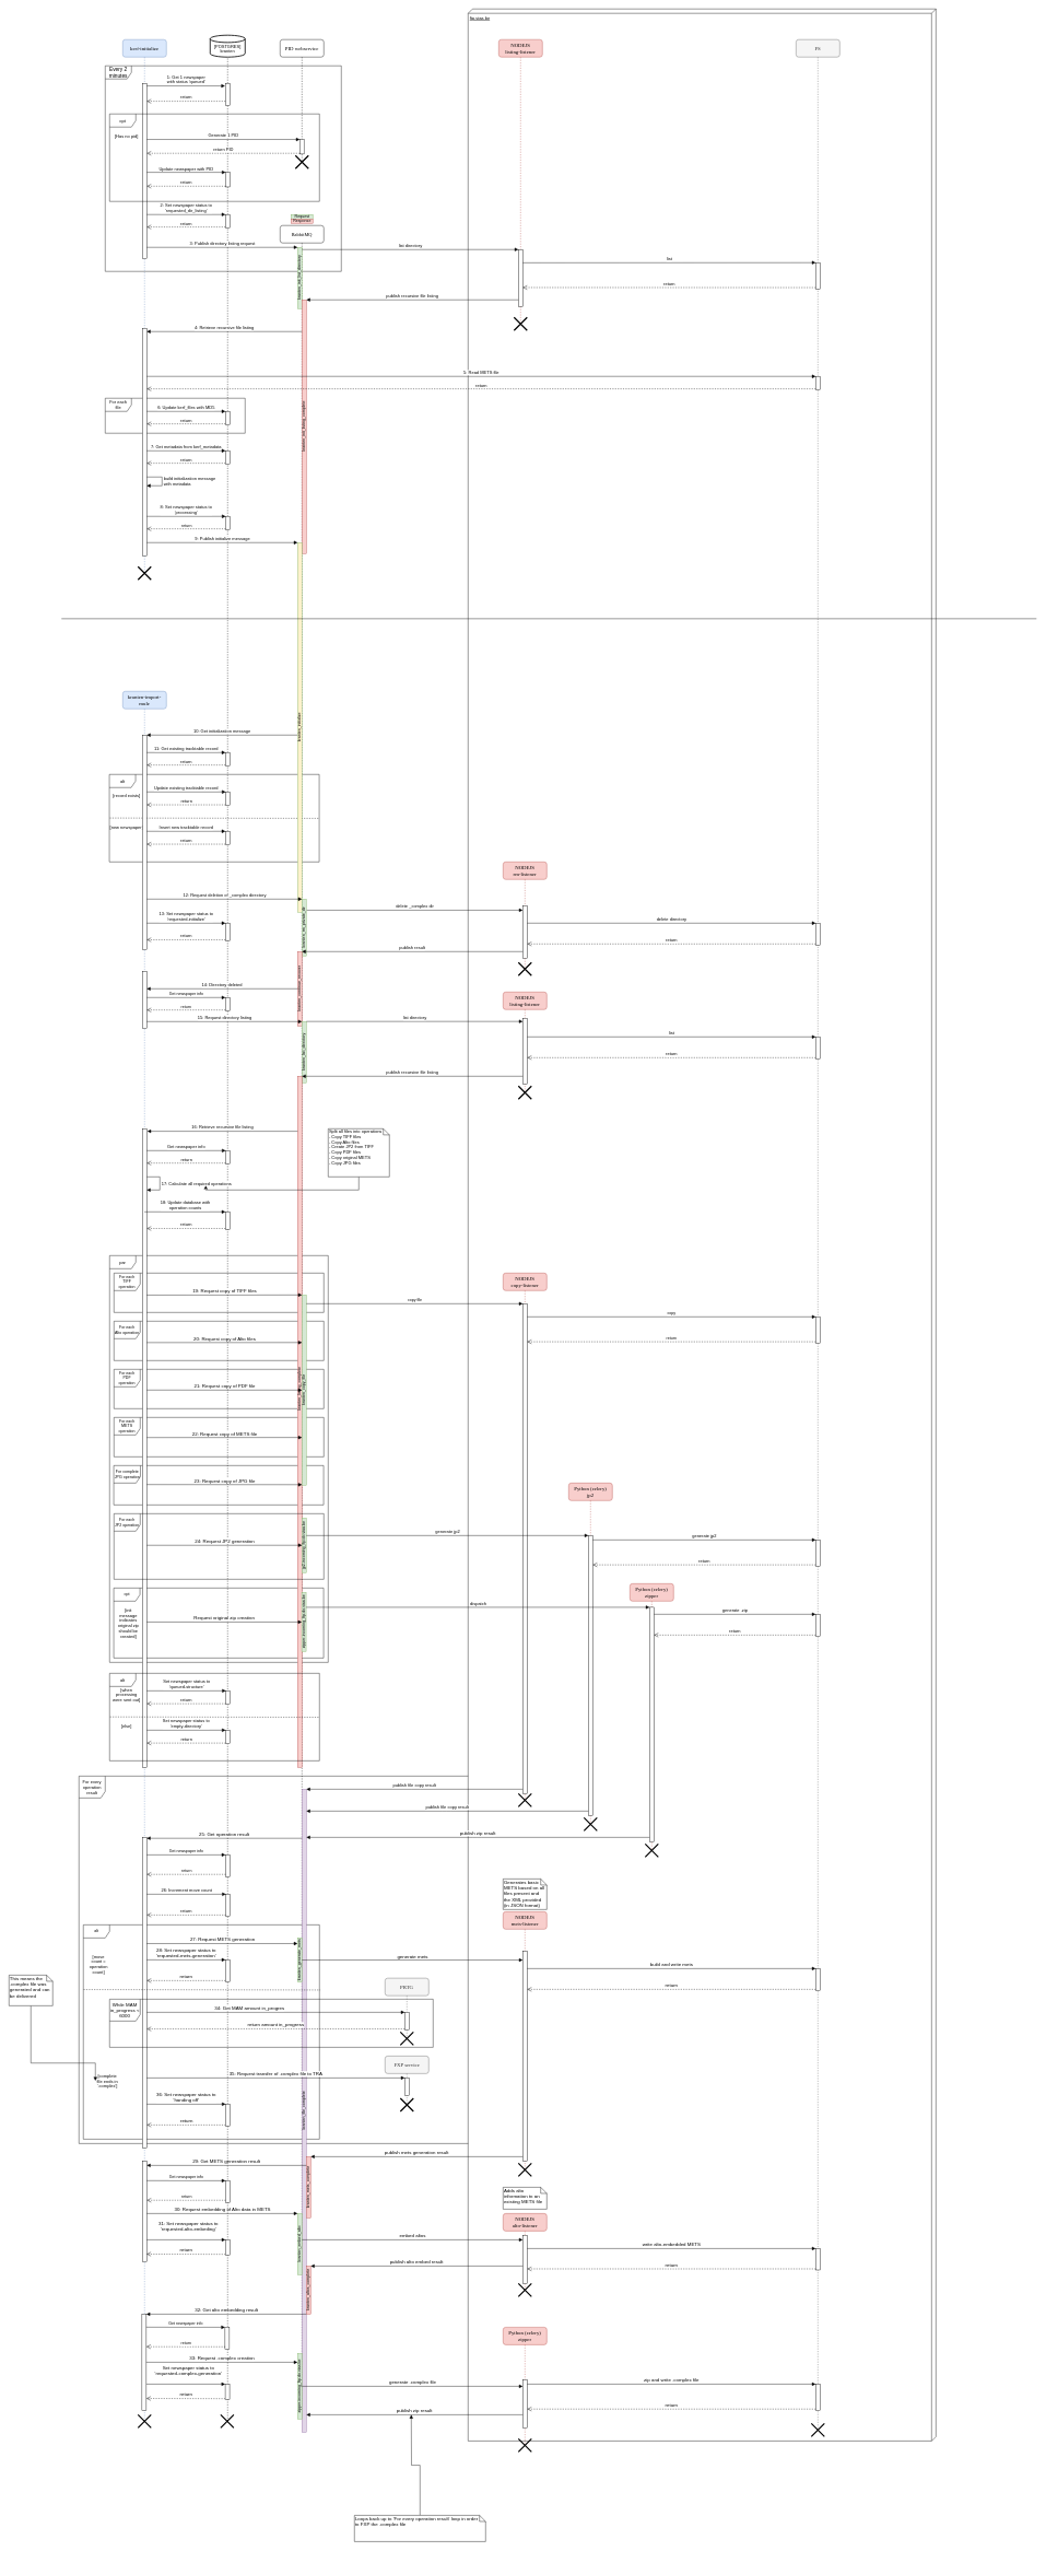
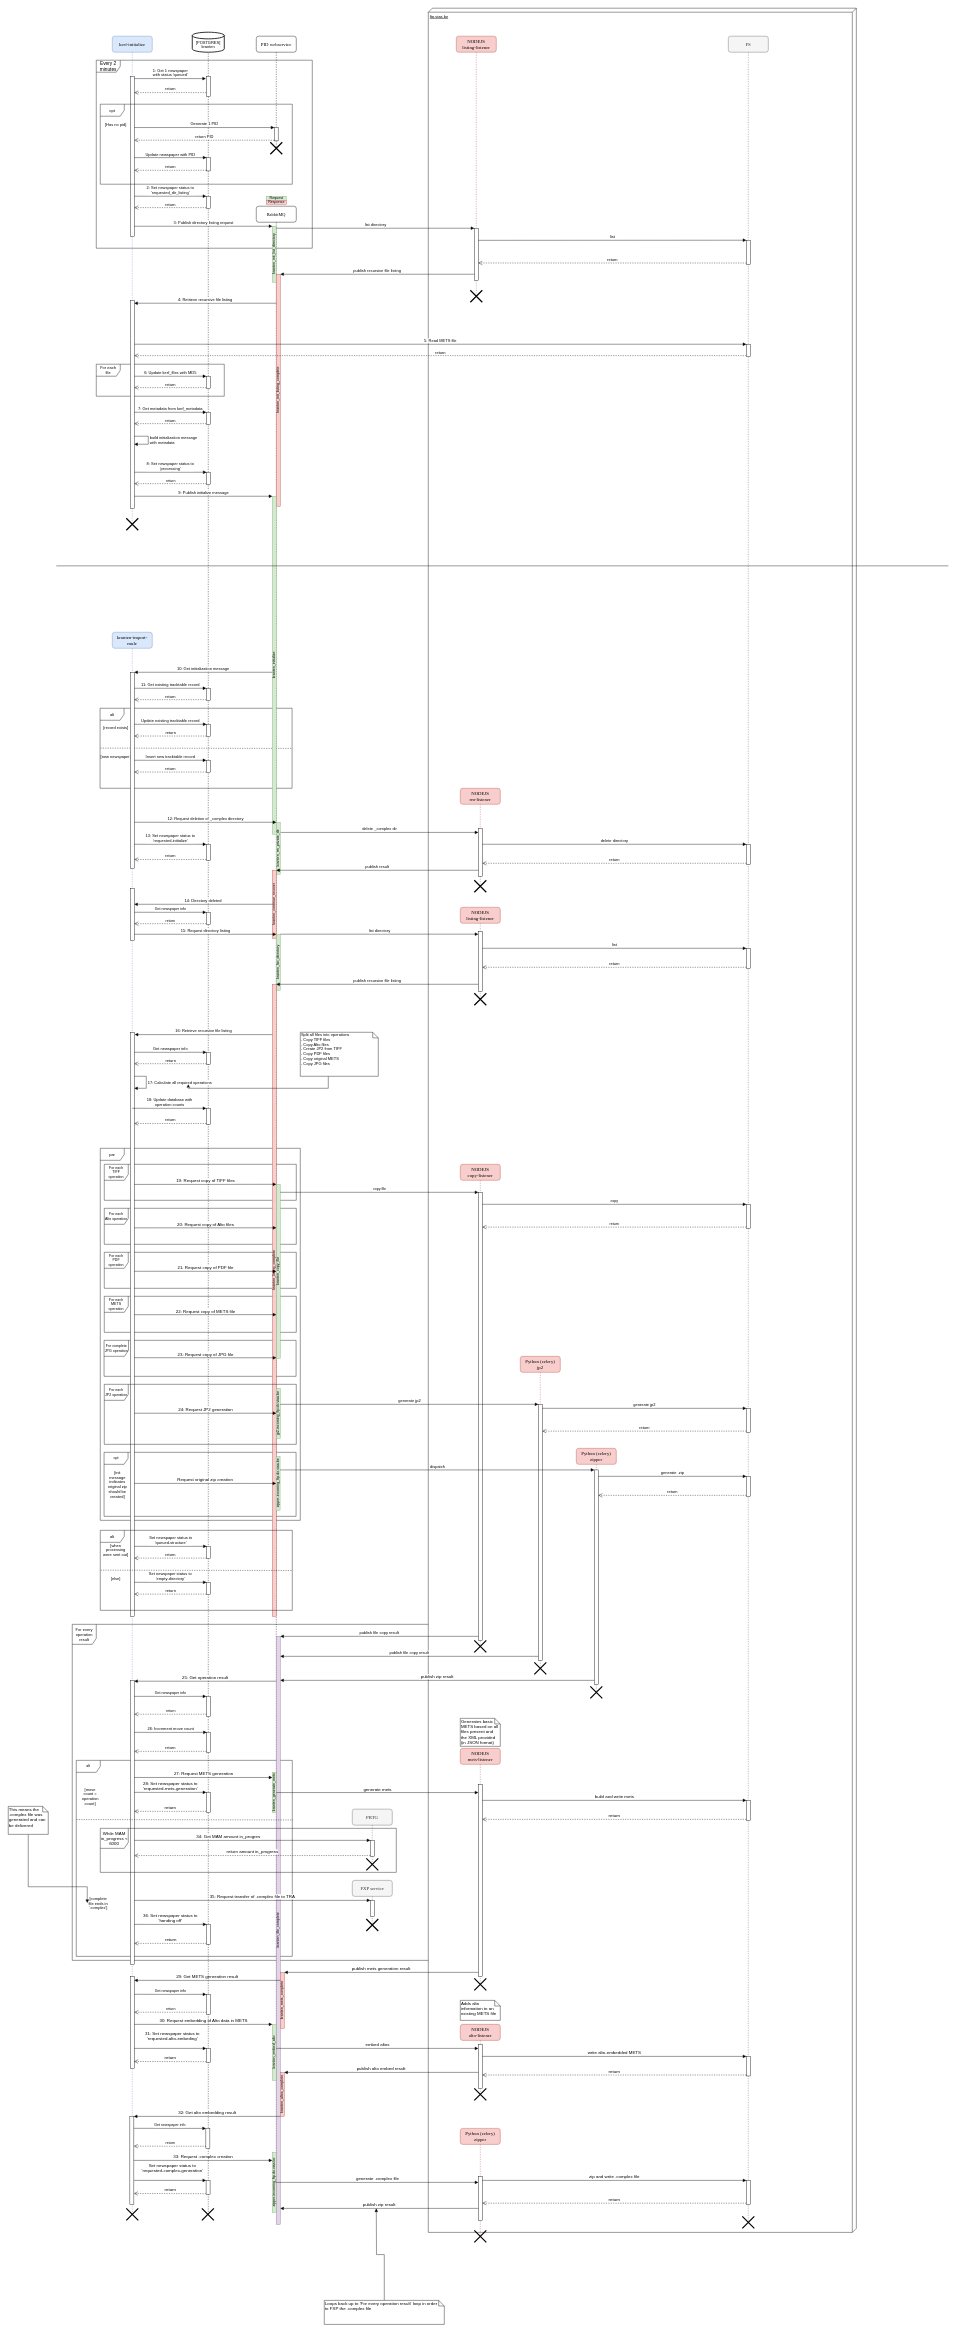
- <mxCell id="26" value="kranten_initialize" style="html=1;points=[];perimeter=orthogonalPerimeter;fontSize=9;fillColor=#fff2cc;strokeColor=#82b366;horizontal=0;" parent="23" vertex="1"><mxGeometry x="40" y="725" width="10" height="845" as="geometry" /></mxCell>
+ <mxCell id="26" value="kranten_initialize" style="html=1;points=[];perimeter=orthogonalPerimeter;fontSize=9;fillColor=#d5e8d4;strokeColor=#82b366;horizontal=0;" parent="23" vertex="1"><mxGeometry x="40" y="725" width="10" height="845" as="geometry" /></mxCell>
- <mxCell id="130" value="&lt;div&gt;Split all files into operations&lt;/div&gt;&lt;div&gt;- Copy TIFF files&lt;br&gt;&lt;/div&gt;&lt;div&gt;- Copy Alto files&lt;/div&gt;&lt;div&gt;- Create JP2 from TIFF&lt;/div&gt;&lt;div&gt;- Copy PDF files&lt;/div&gt;&lt;div&gt;- Copy original METS&lt;/div&gt;&lt;div&gt;- Copy JPG files&lt;br&gt;&lt;/div&gt;" style="shape=note;whiteSpace=wrap;html=1;size=14;verticalAlign=top;align=left;spacingTop=-6;fontFamily=Helvetica;fontSize=10;" parent="1" vertex="1"><mxGeometry x="750" y="2580" width="140" height="110" as="geometry" /></mxCell>
+ <mxCell id="130" value="&lt;div&gt;Split all files into operations&lt;/div&gt;&lt;div&gt;- Copy TIFF files&lt;br&gt;&lt;/div&gt;&lt;div&gt;- Copy Alto files&lt;/div&gt;&lt;div&gt;- Create JP2 from TIFF&lt;/div&gt;&lt;div&gt;- Copy PDF files&lt;/div&gt;&lt;div&gt;- Copy original METS&lt;/div&gt;&lt;div&gt;- Copy JPG files&lt;br&gt;&lt;/div&gt;" style="shape=note;whiteSpace=wrap;html=1;size=14;verticalAlign=top;align=left;spacingTop=-6;fontFamily=Helvetica;fontSize=10;" parent="1" vertex="1"><mxGeometry x="750" y="2580" width="195" height="110" as="geometry" /></mxCell>
